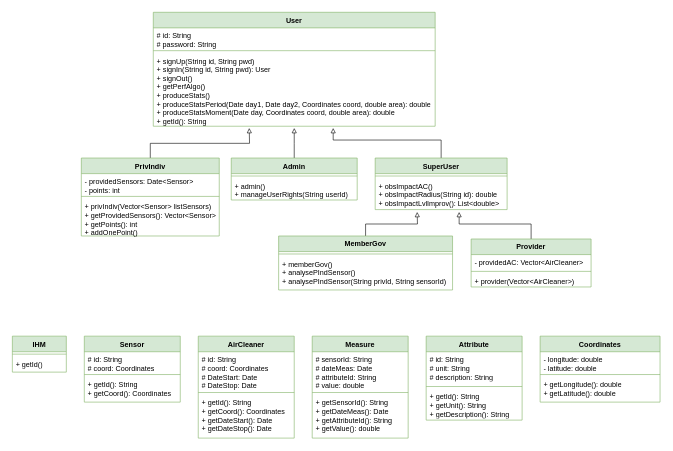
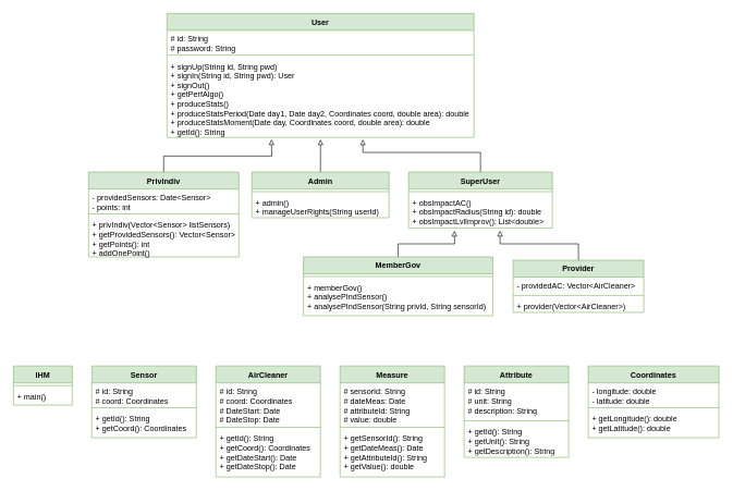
- <mxCell id="34" value="+ getId()" style="text;strokeColor=none;fillColor=none;align=left;verticalAlign=top;spacingLeft=4;spacingRight=4;overflow=hidden;rotatable=0;points=[[0,0.5],[1,0.5]];portConstraint=eastwest;whiteSpace=wrap;html=1;" vertex="1" parent="32"><mxGeometry y="34" width="90" height="26" as="geometry" /></mxCell>
+ <mxCell id="34" value="+ main()" style="text;strokeColor=none;fillColor=none;align=left;verticalAlign=top;spacingLeft=4;spacingRight=4;overflow=hidden;rotatable=0;points=[[0,0.5],[1,0.5]];portConstraint=eastwest;whiteSpace=wrap;html=1;" vertex="1" parent="32"><mxGeometry y="34" width="90" height="26" as="geometry" /></mxCell>
